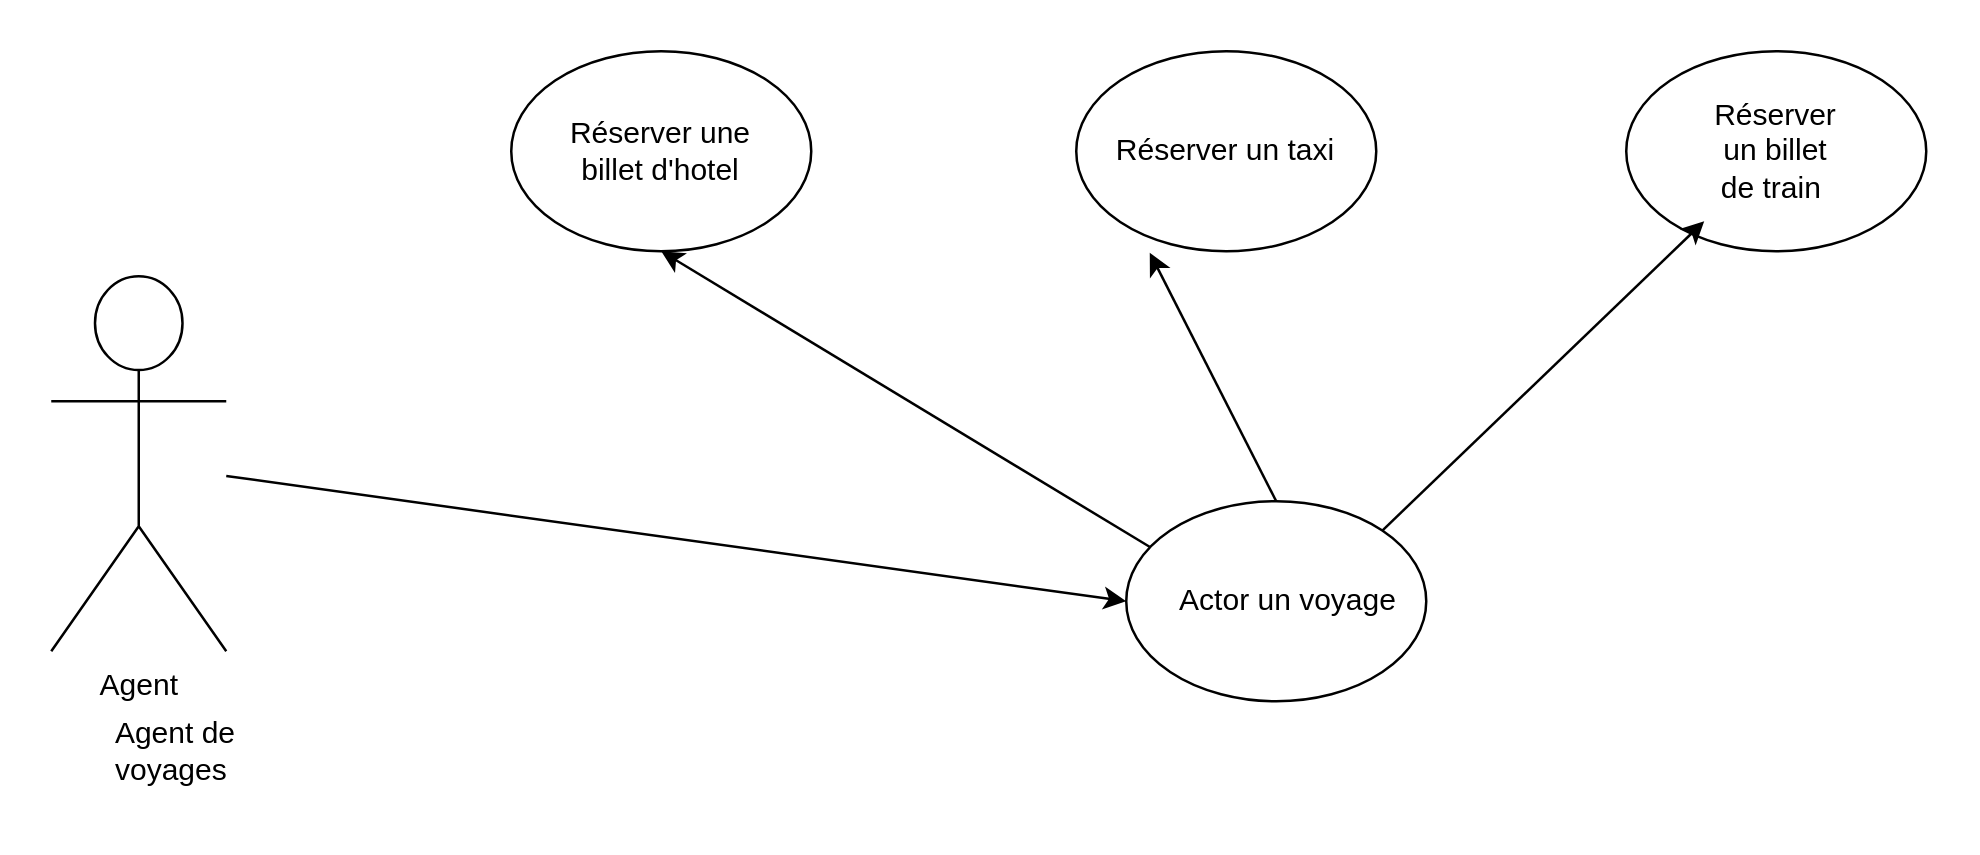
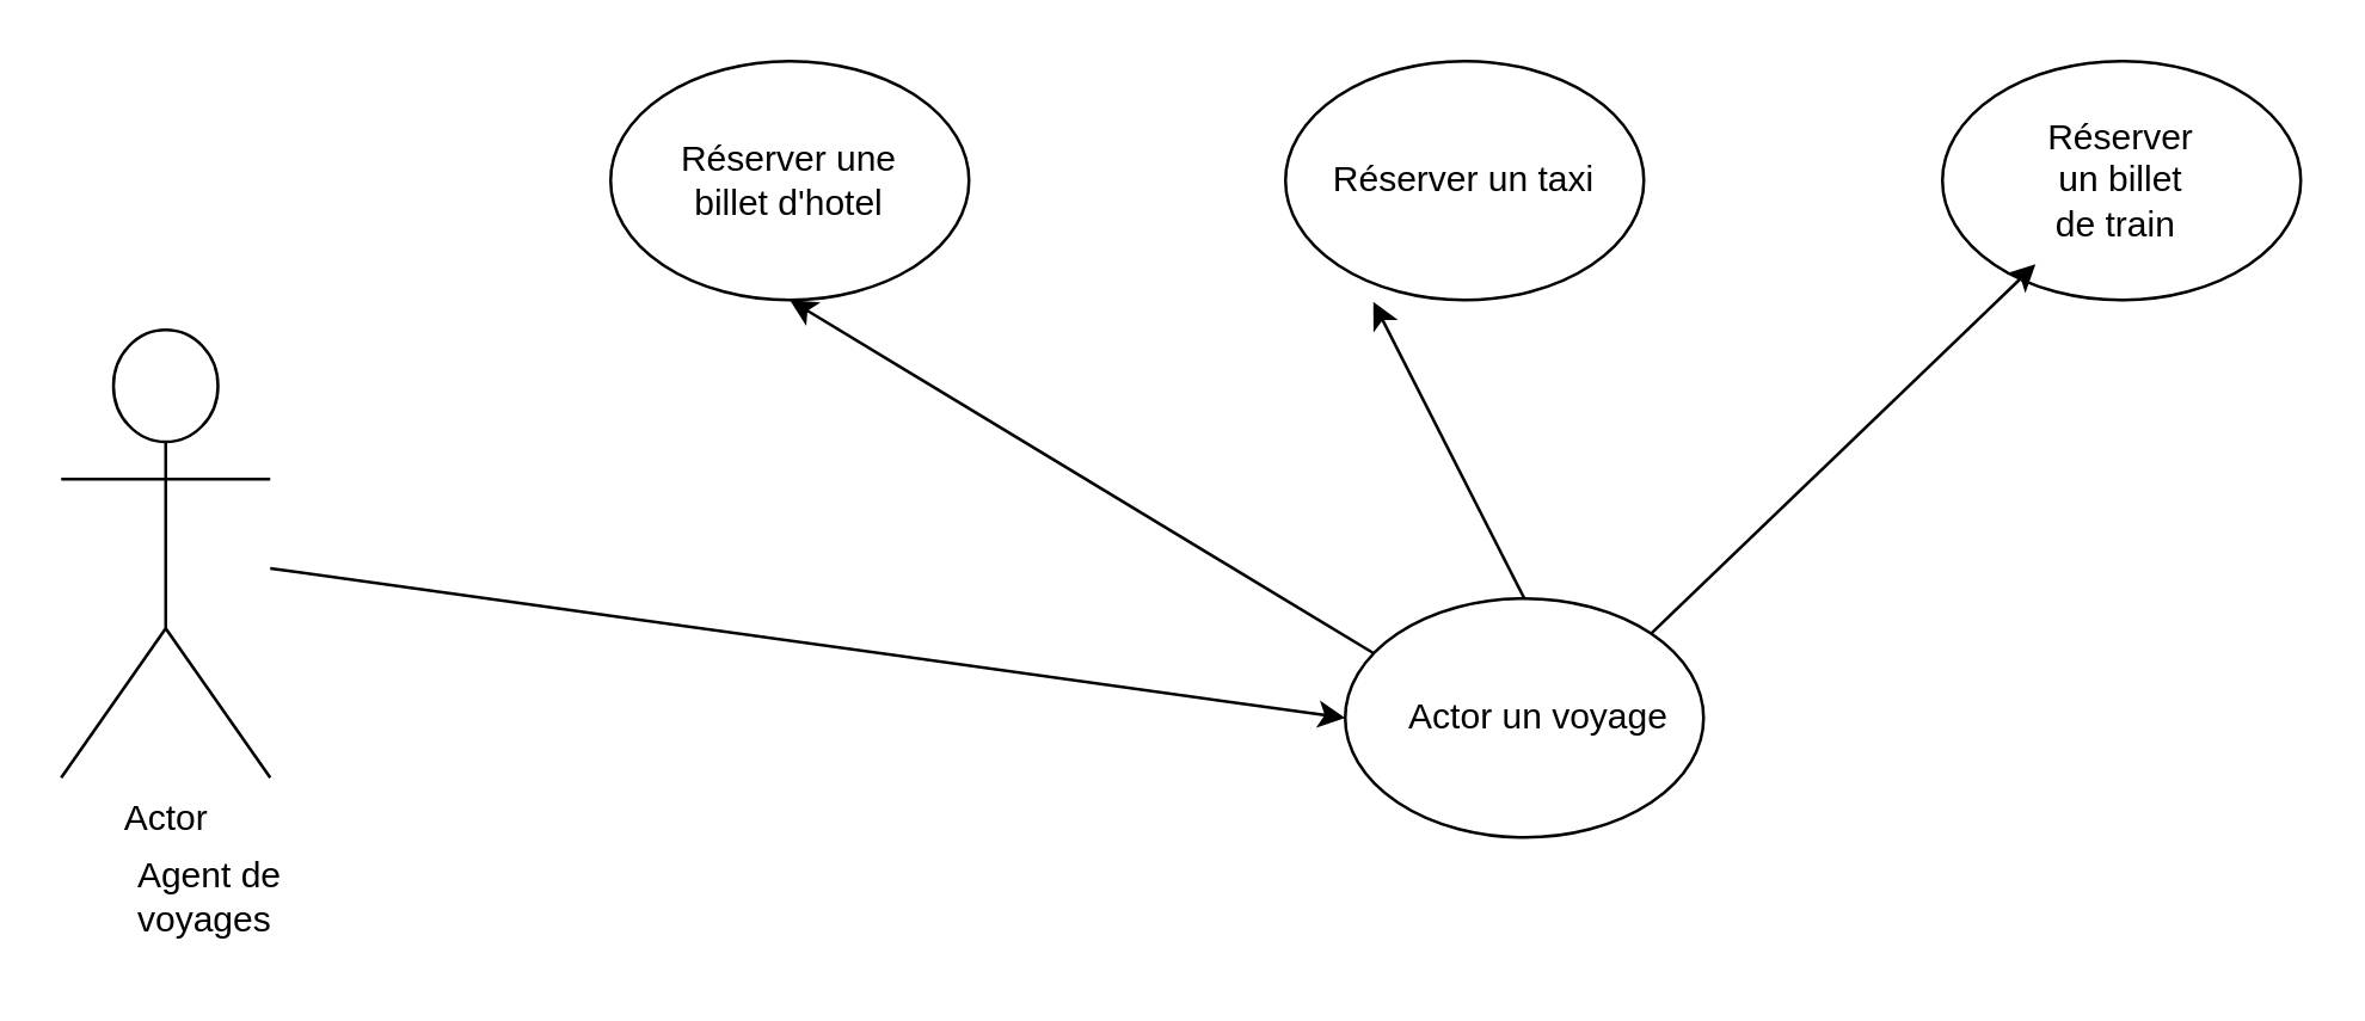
- <mxCell id="2" value="Agent" style="shape=umlActor;verticalLabelPosition=bottom;verticalAlign=top;html=1;outlineConnect=0;" vertex="1" parent="1"><mxGeometry x="20" y="110" width="70" height="150" as="geometry" /></mxCell>
+ <mxCell id="2" value="Actor" style="shape=umlActor;verticalLabelPosition=bottom;verticalAlign=top;html=1;outlineConnect=0;" vertex="1" parent="1"><mxGeometry x="20" y="110" width="70" height="150" as="geometry" /></mxCell>
